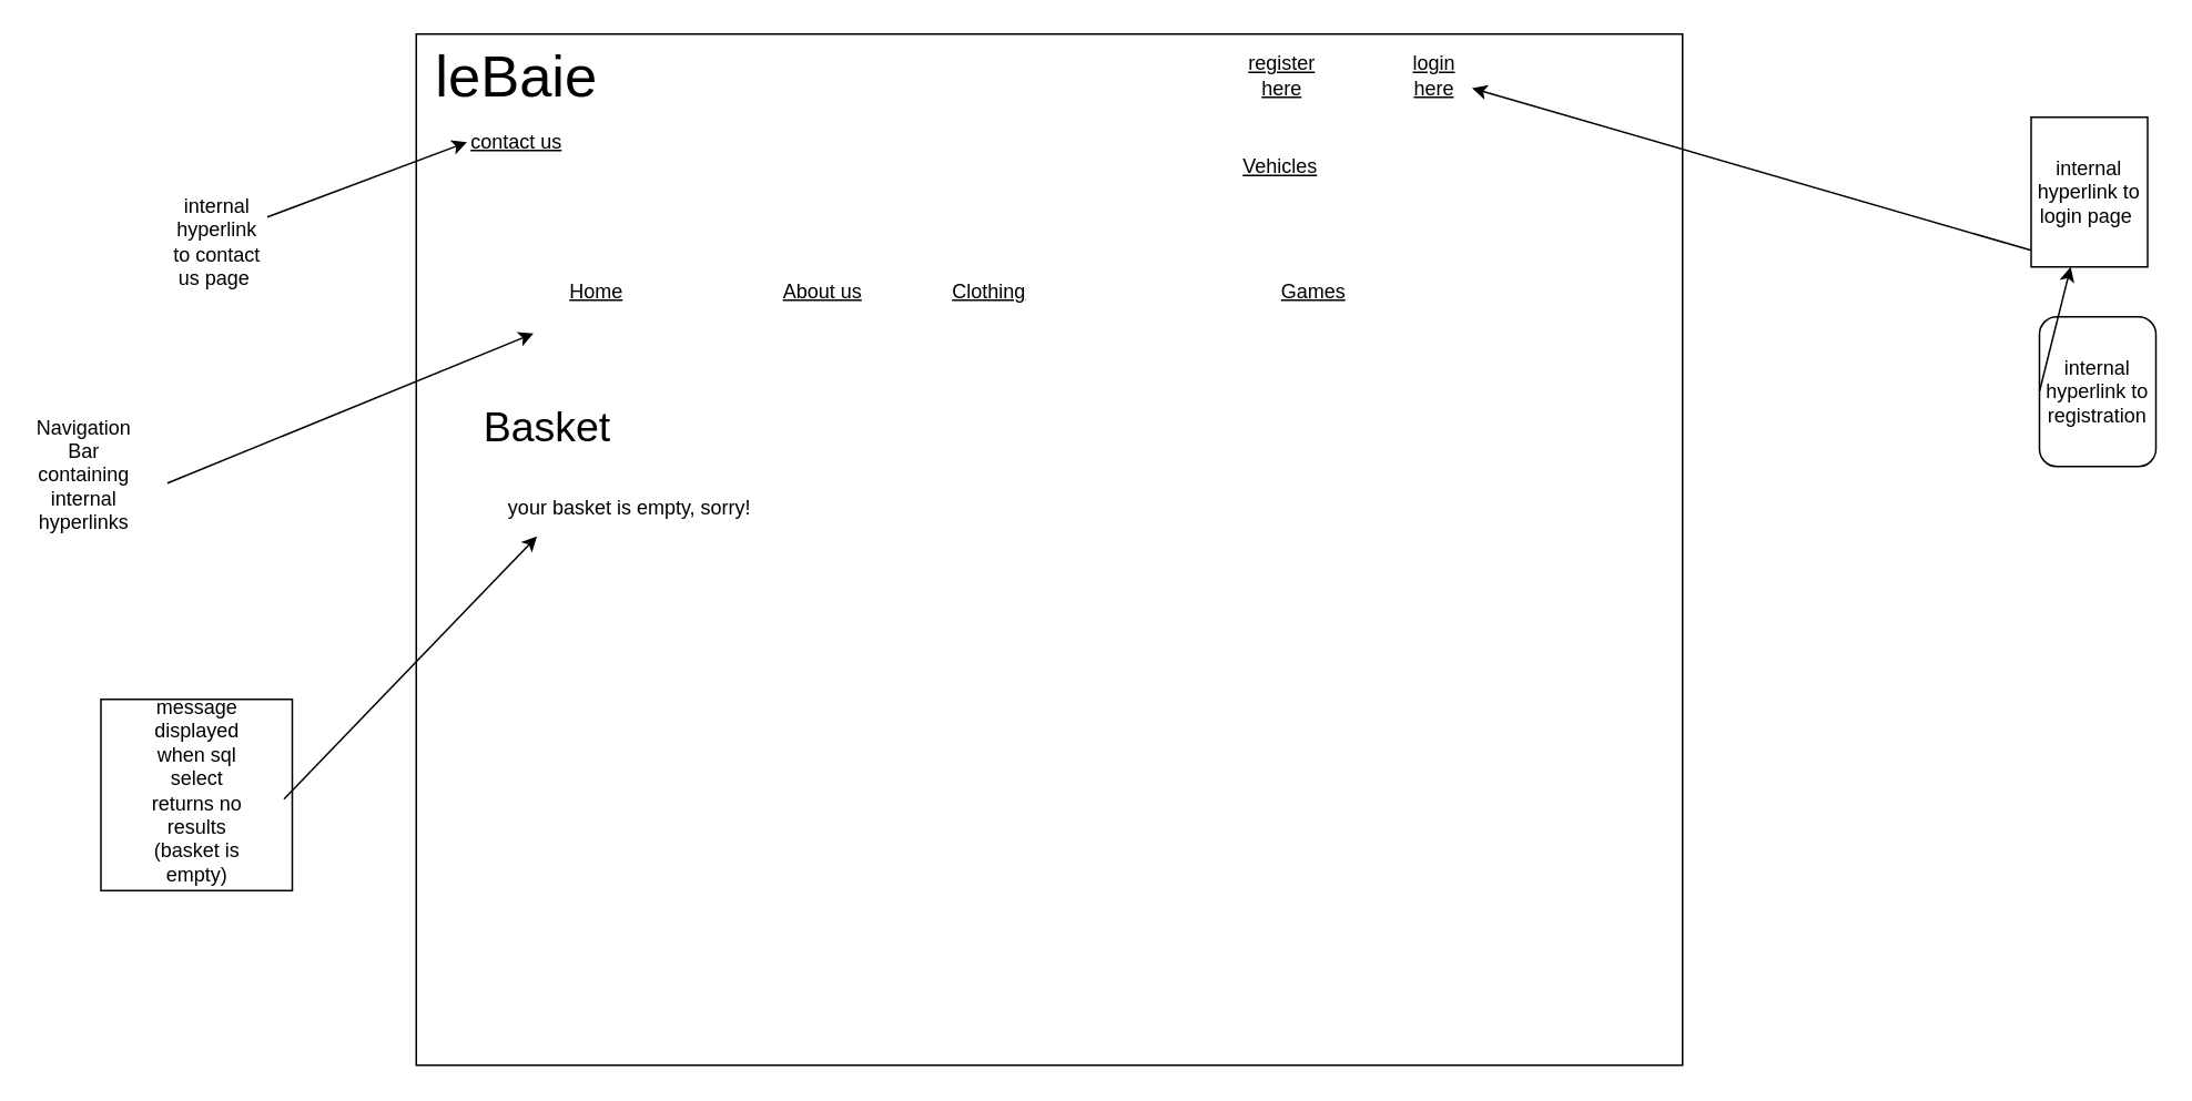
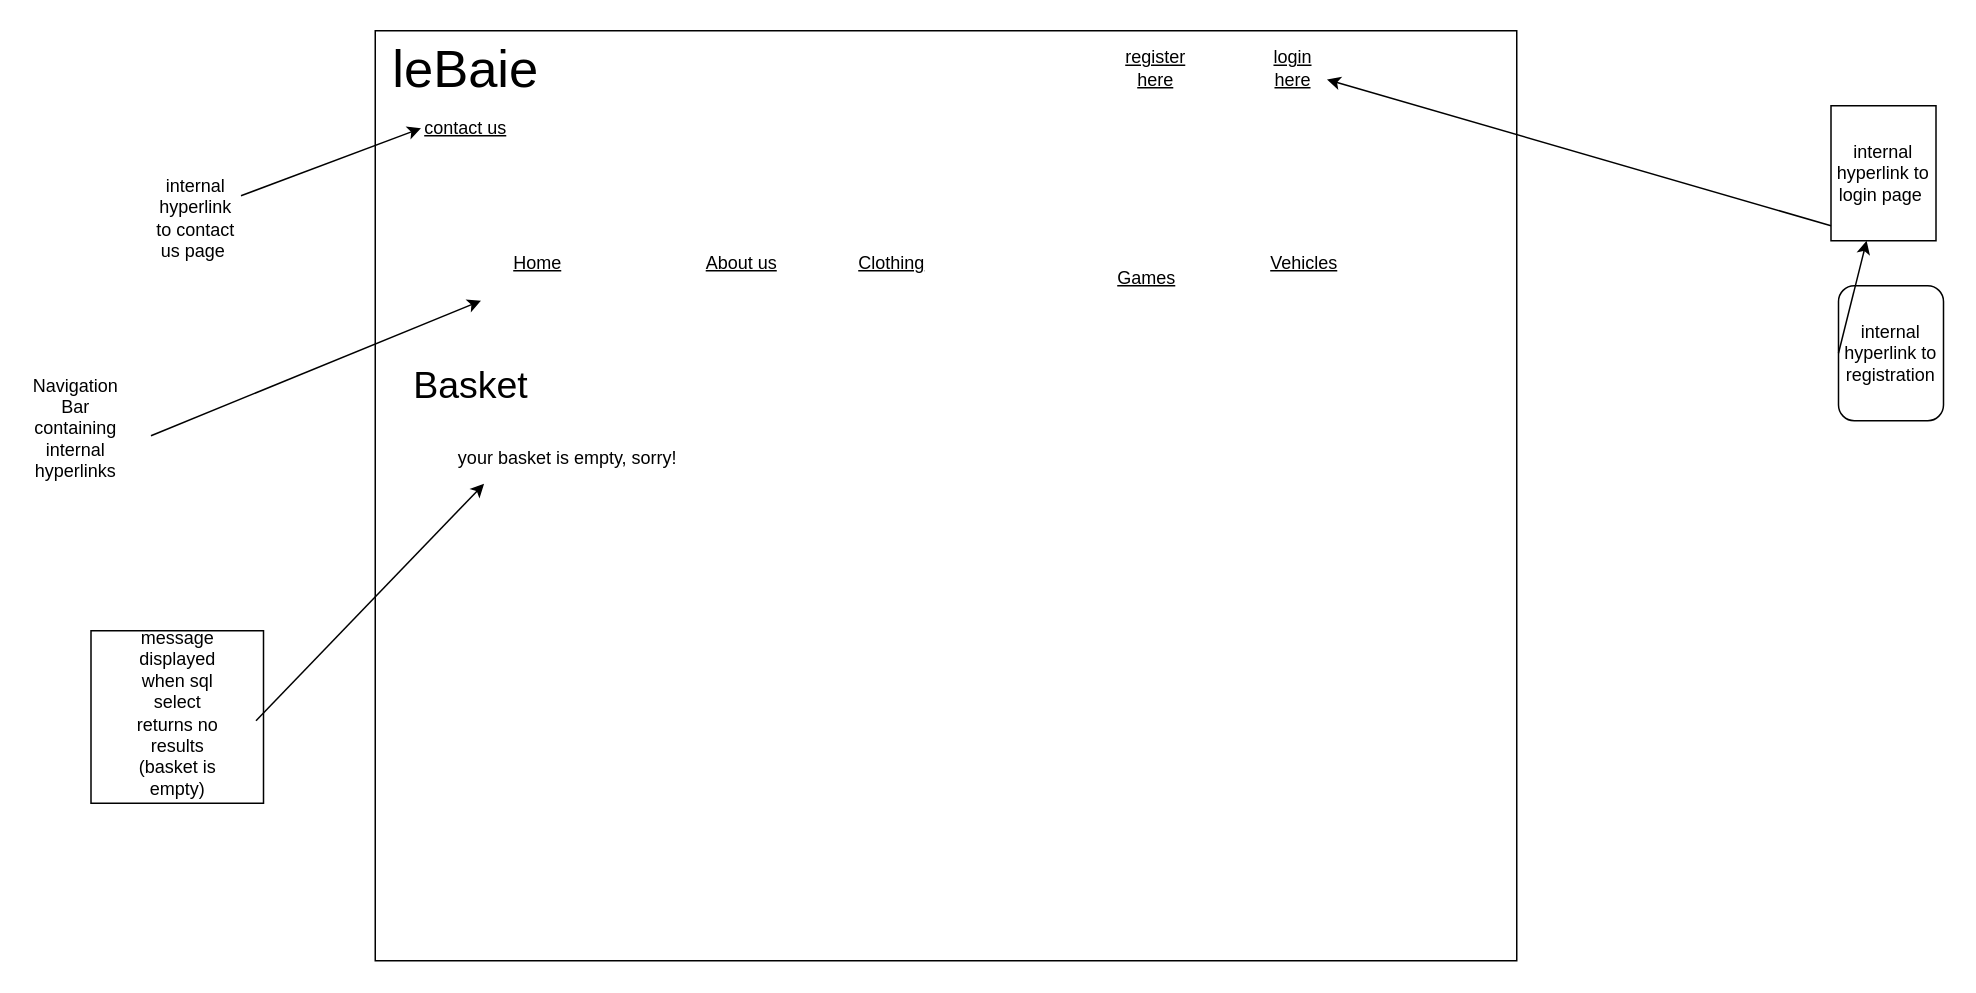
- <mxCell id="6" value="Vehicles" style="text;html=1;strokeColor=none;fillColor=none;align=center;verticalAlign=middle;whiteSpace=wrap;rounded=0;fontStyle=4" parent="1" vertex="1"><mxGeometry x="739" y="85" width="60" height="30" as="geometry" /></mxCell>
+ <mxCell id="6" value="Vehicles" style="text;html=1;strokeColor=none;fillColor=none;align=center;verticalAlign=middle;whiteSpace=wrap;rounded=0;fontStyle=4" parent="1" vertex="1"><mxGeometry x="839" y="160" width="60" height="30" as="geometry" /></mxCell>
- <mxCell id="8" value="Games" style="text;html=1;strokeColor=none;fillColor=none;align=center;verticalAlign=middle;whiteSpace=wrap;rounded=0;fontStyle=4" parent="1" vertex="1"><mxGeometry x="759" y="160" width="60" height="30" as="geometry" /></mxCell>
+ <mxCell id="8" value="Games" style="text;html=1;strokeColor=none;fillColor=none;align=center;verticalAlign=middle;whiteSpace=wrap;rounded=0;fontStyle=4" parent="1" vertex="1"><mxGeometry x="734" y="170" width="60" height="30" as="geometry" /></mxCell>
- <mxCell id="10" value="&lt;font style=&quot;font-size: 25px;&quot;&gt;&amp;nbsp;Basket&lt;/font&gt;" style="text;html=1;strokeColor=none;fillColor=none;align=center;verticalAlign=middle;whiteSpace=wrap;rounded=0;" parent="1" vertex="1"><mxGeometry x="275" y="240" width="100" height="30" as="geometry" /></mxCell>
+ <mxCell id="10" value="&lt;font style=&quot;font-size: 25px;&quot;&gt;&amp;nbsp;Basket&lt;/font&gt;" style="text;html=1;strokeColor=none;fillColor=none;align=center;verticalAlign=middle;whiteSpace=wrap;rounded=0;" parent="1" vertex="1"><mxGeometry x="260" y="240" width="100" height="30" as="geometry" /></mxCell>
